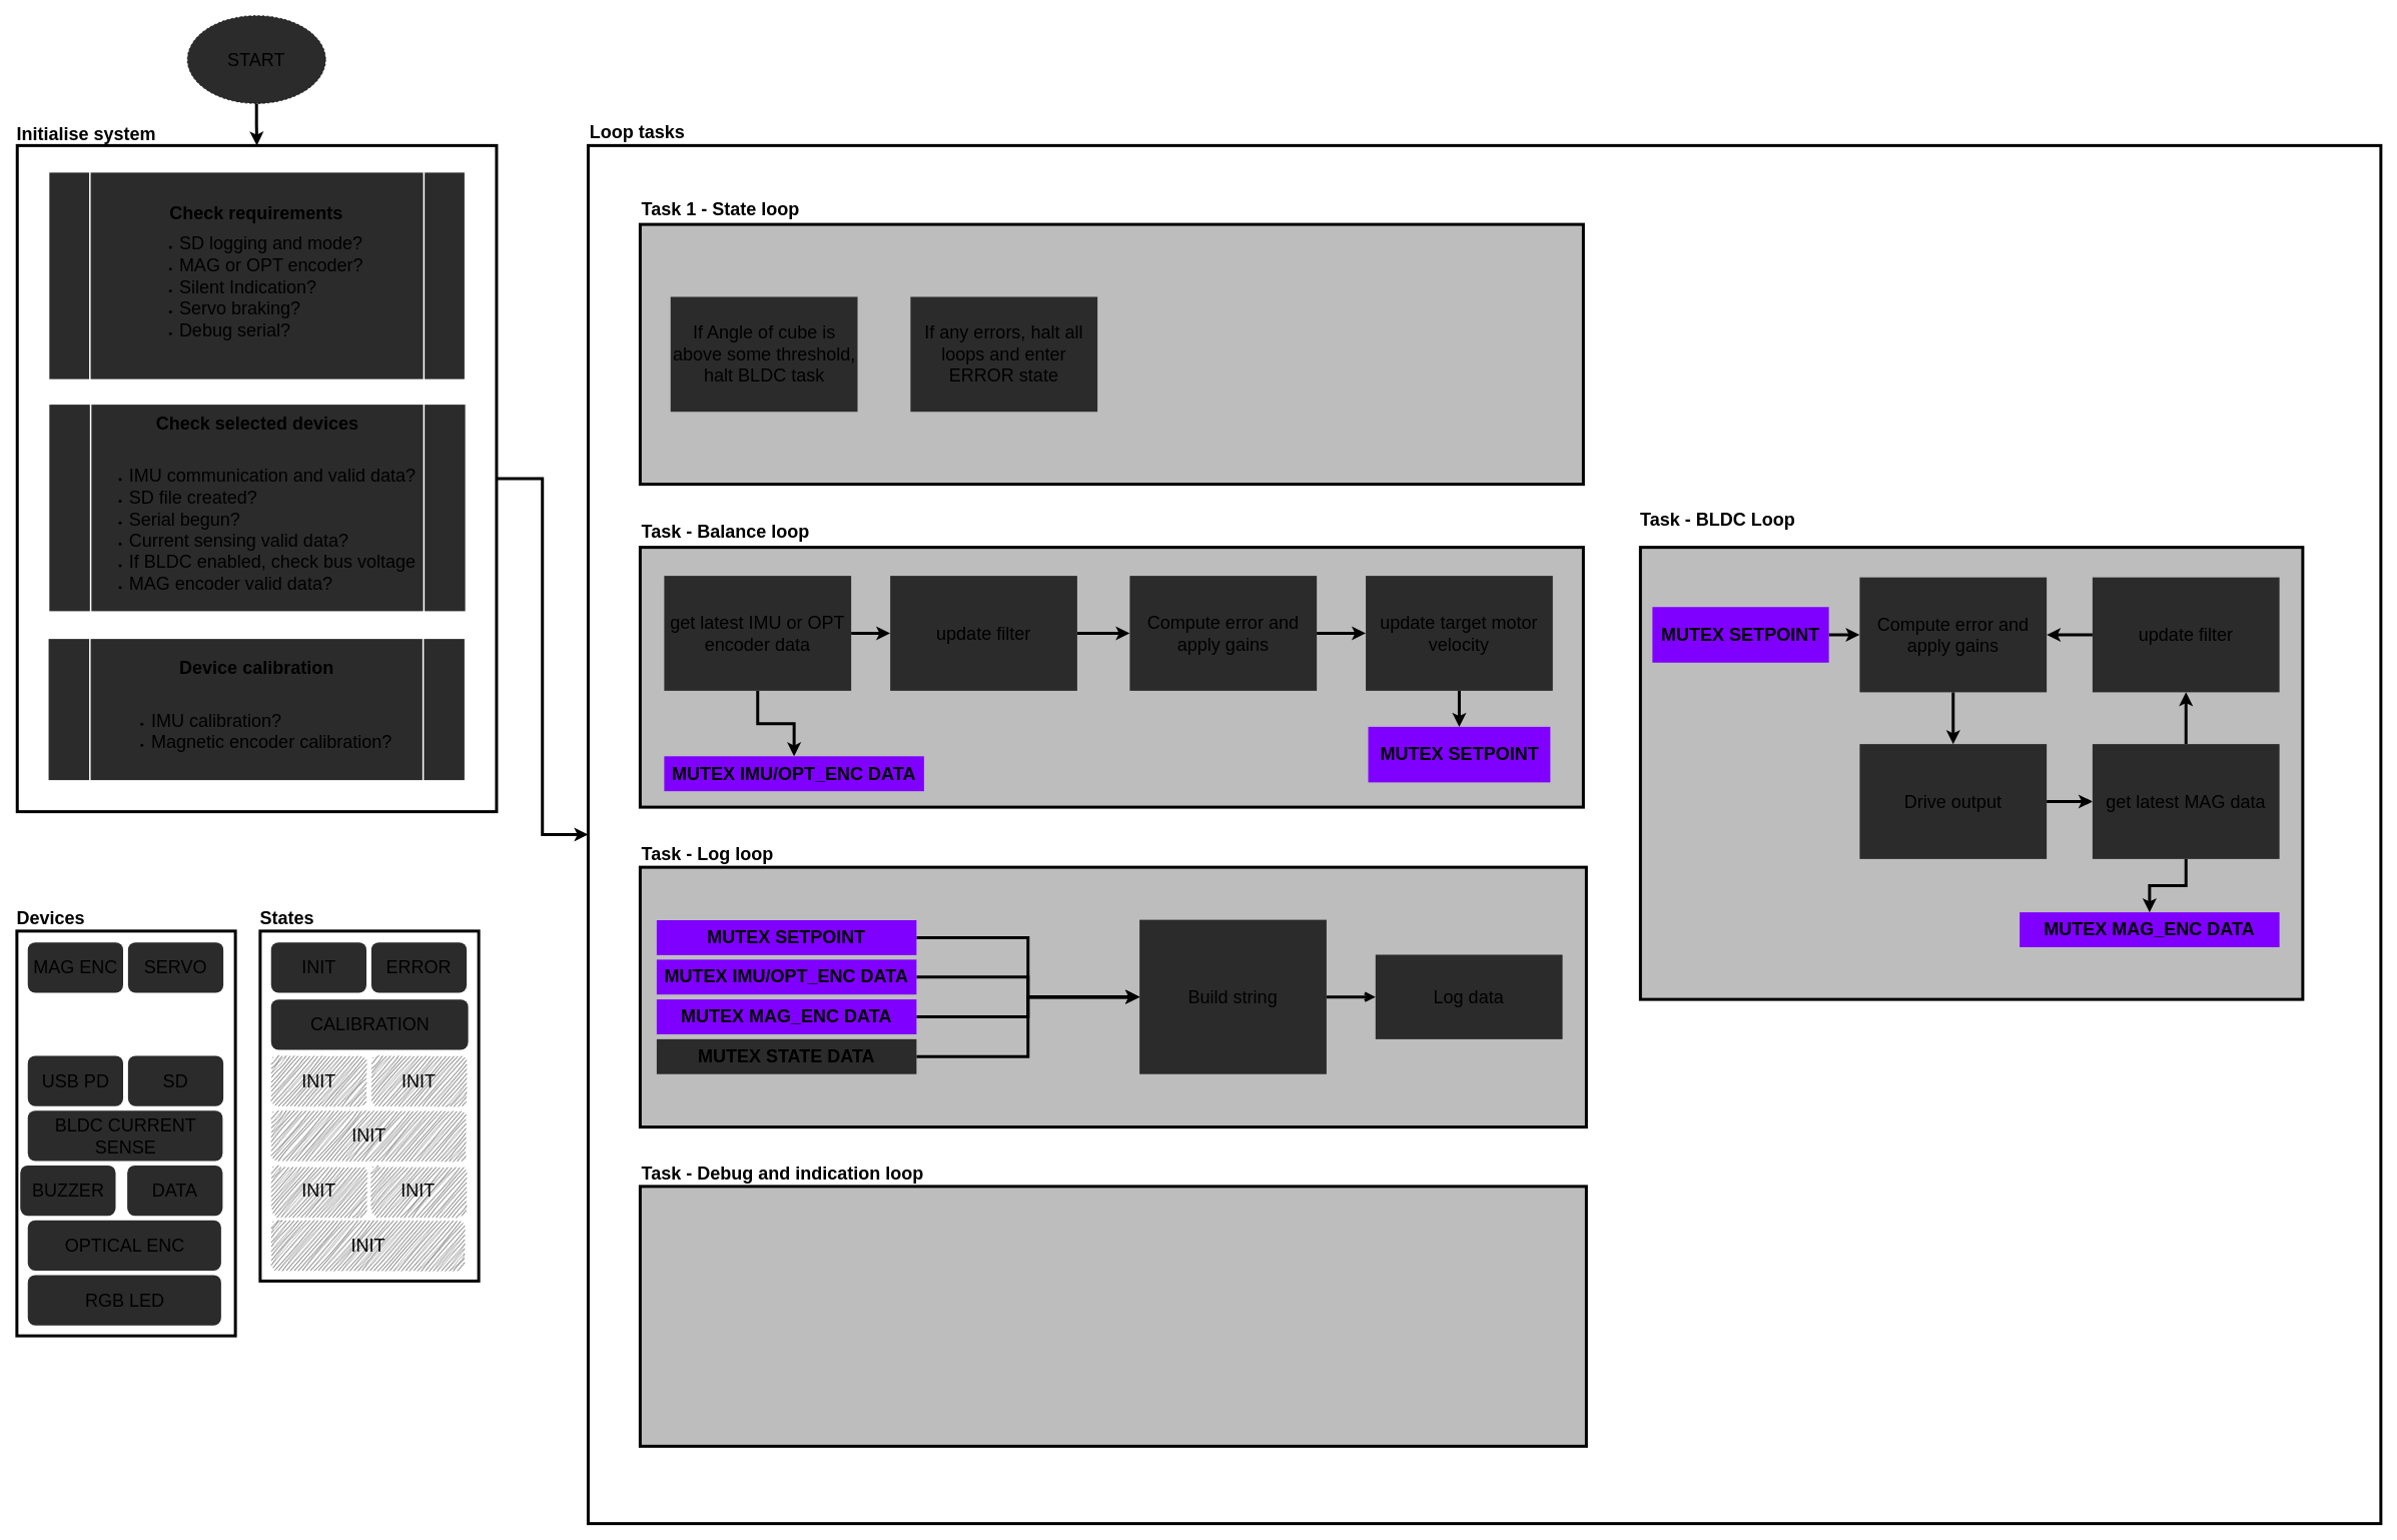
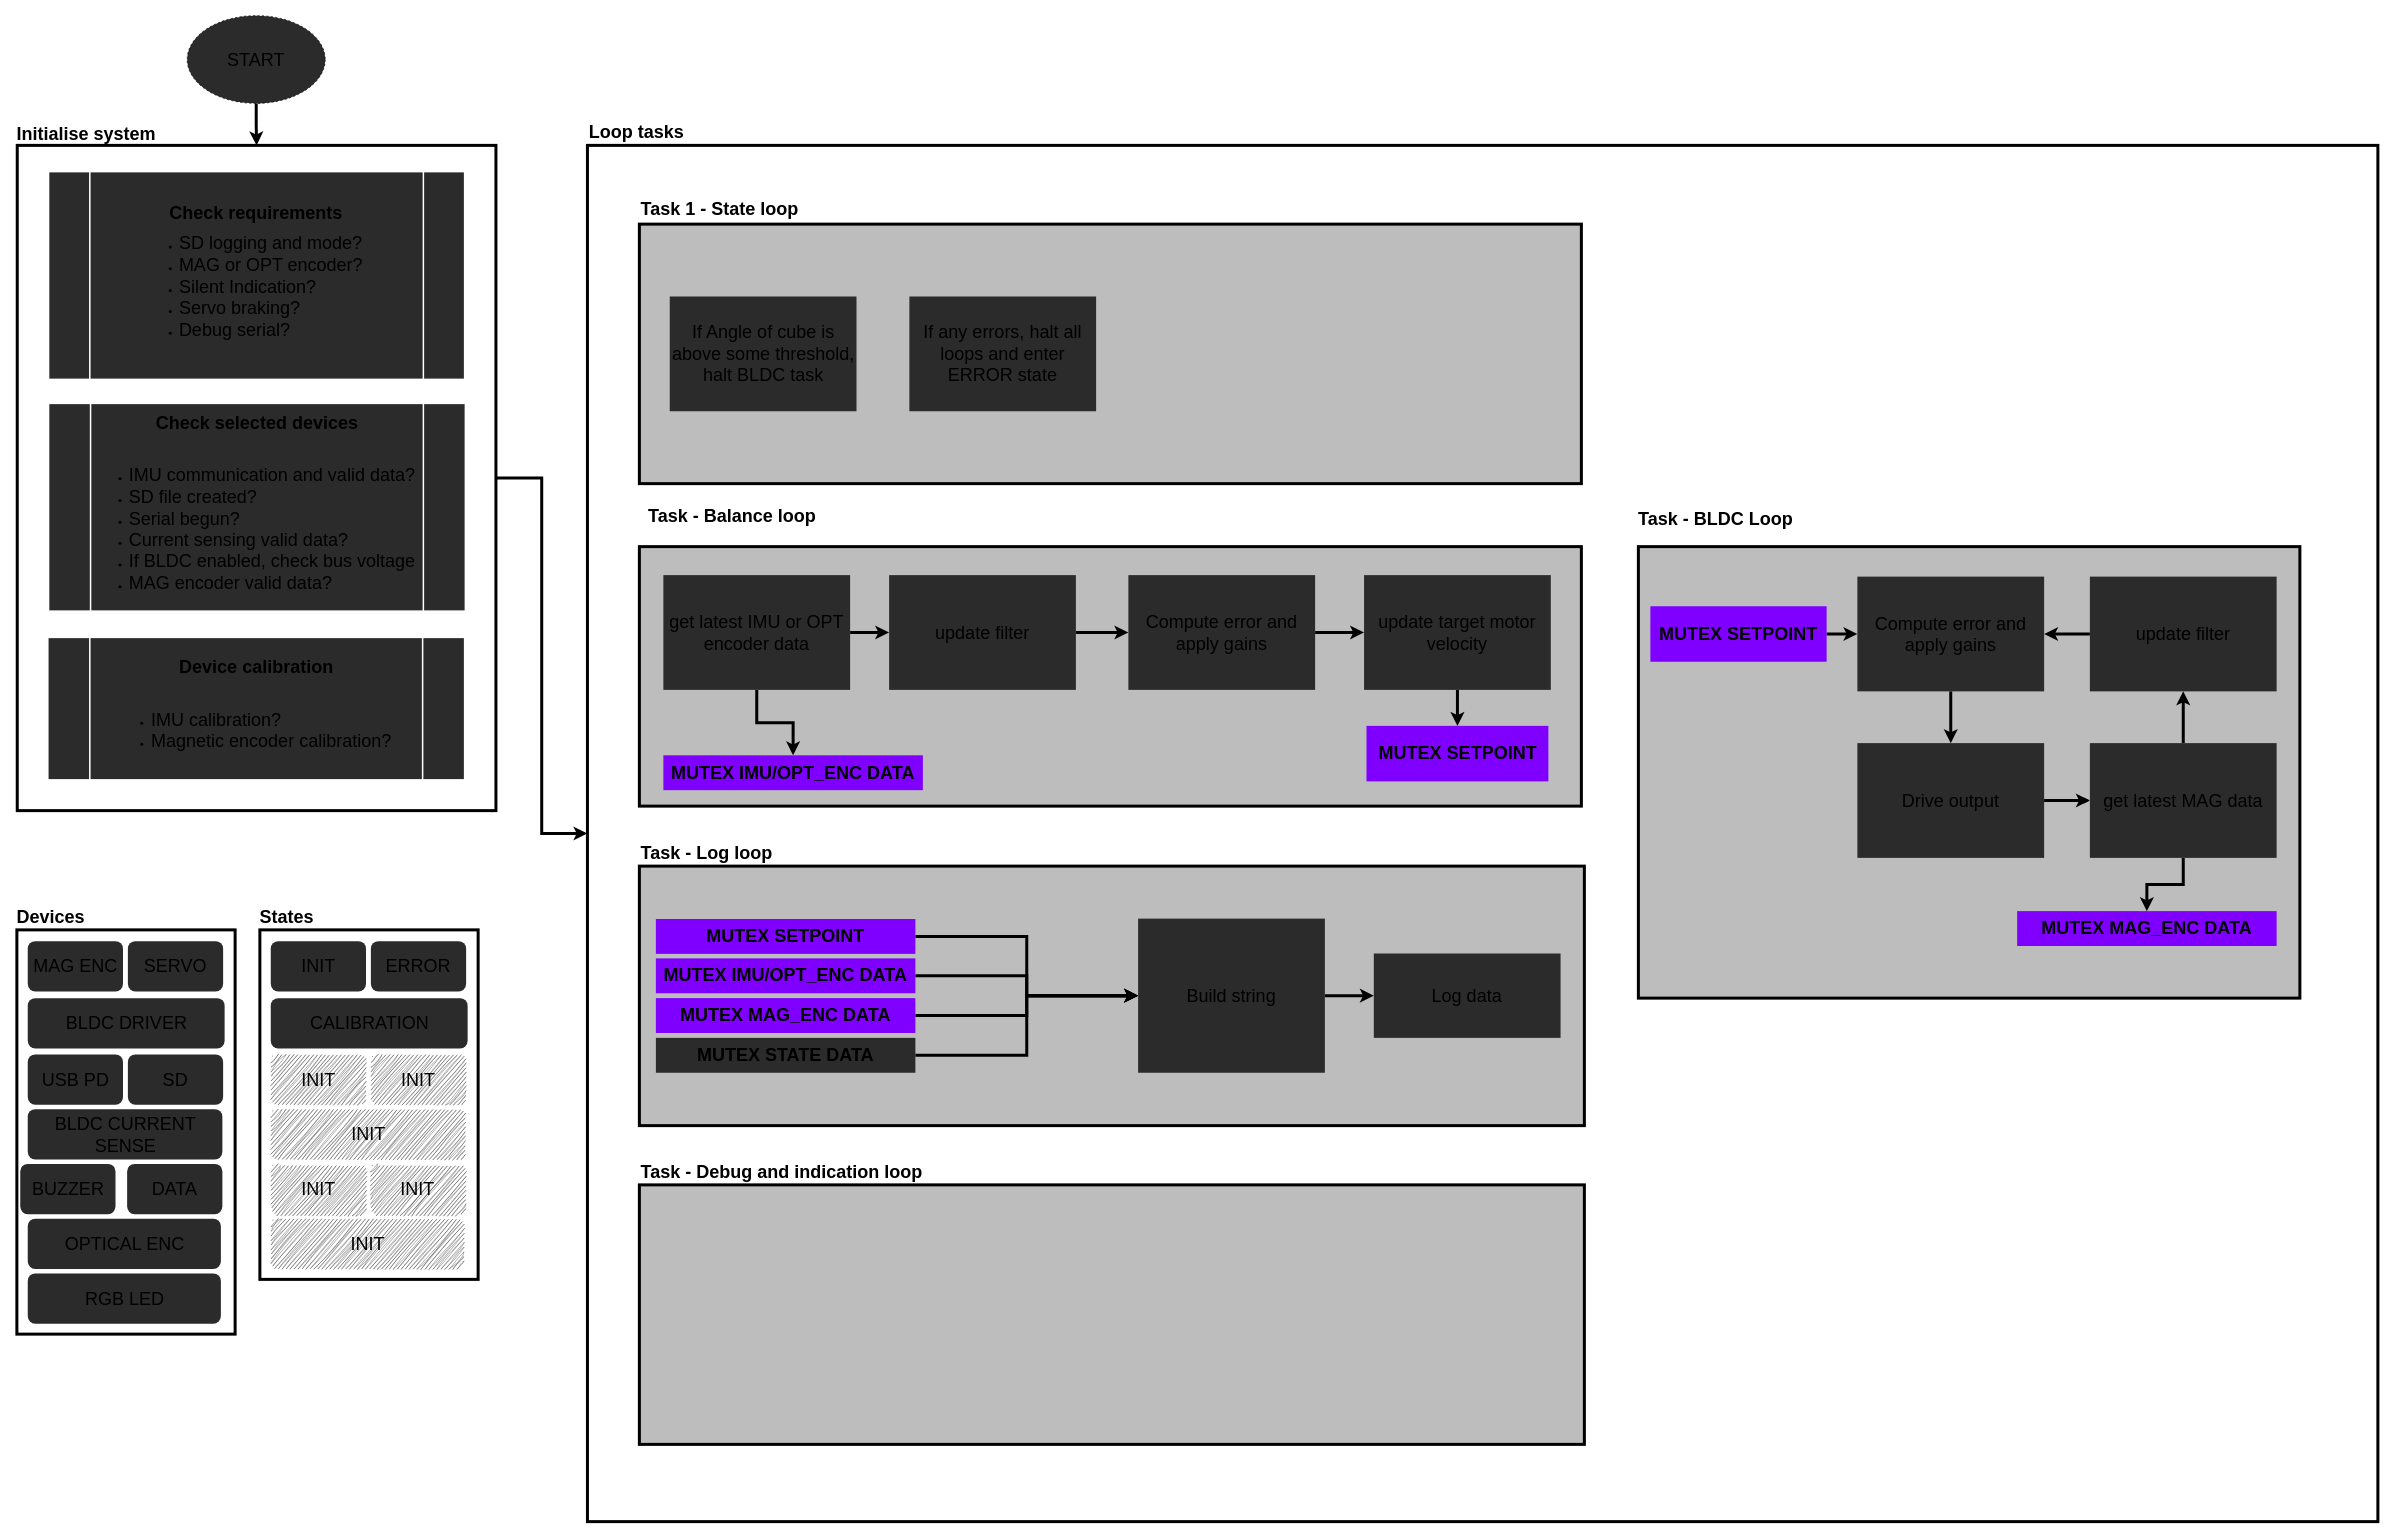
- <mxCell id="45" value="&lt;font color=&quot;#000000&quot;&gt;&lt;span style=&quot;font-size: 24px;&quot;&gt;Task -&amp;nbsp;&lt;/span&gt;&lt;/font&gt;&lt;span style=&quot;color: rgb(0, 0, 0); font-size: 24px;&quot;&gt;Balance loop&lt;/span&gt;" style="text;html=1;align=left;verticalAlign=middle;whiteSpace=wrap;rounded=0;fontStyle=1" vertex="1" parent="1"><mxGeometry x="852" y="690" width="277" height="35" as="geometry" /></mxCell>
+ <mxCell id="45" value="&lt;font color=&quot;#000000&quot;&gt;&lt;span style=&quot;font-size: 24px;&quot;&gt;Task -&amp;nbsp;&lt;/span&gt;&lt;/font&gt;&lt;span style=&quot;color: rgb(0, 0, 0); font-size: 24px;&quot;&gt;Balance loop&lt;/span&gt;" style="text;html=1;align=left;verticalAlign=middle;whiteSpace=wrap;rounded=0;fontStyle=1" vertex="1" parent="1"><mxGeometry x="862" y="670" width="277" height="35" as="geometry" /></mxCell>
- <mxCell id="70" style="edgeStyle=orthogonalEdgeStyle;rounded=0;orthogonalLoop=1;jettySize=auto;html=1;strokeWidth=4;strokeColor=#000000;endArrow=open;" edge="1" parent="1" source="71" target="72"><mxGeometry relative="1" as="geometry" /></mxCell>
+ <mxCell id="70" style="edgeStyle=orthogonalEdgeStyle;rounded=0;orthogonalLoop=1;jettySize=auto;html=1;strokeWidth=4;strokeColor=#000000;" edge="1" parent="1" source="71" target="72"><mxGeometry relative="1" as="geometry" /></mxCell>
+ <mxCell id="9" value="&lt;font style=&quot;font-size: 24px;&quot;&gt;BLDC DRIVER&lt;/font&gt;" style="rounded=1;whiteSpace=wrap;html=1;fillColor=#2B2B2B;strokeColor=none;" vertex="1" parent="1"><mxGeometry x="36.5" y="1330" width="262.5" height="67" as="geometry" /></mxCell>
